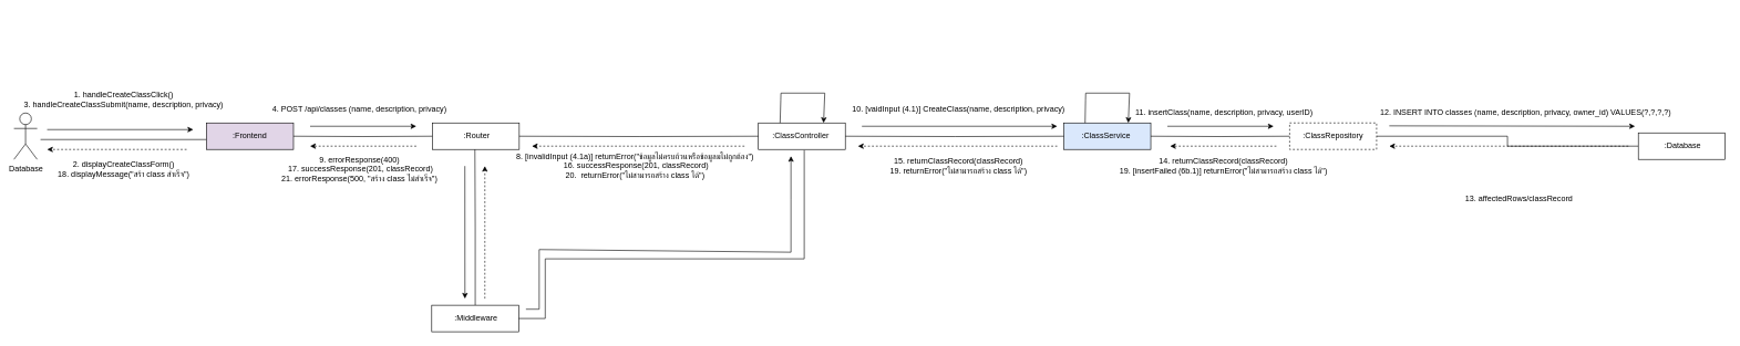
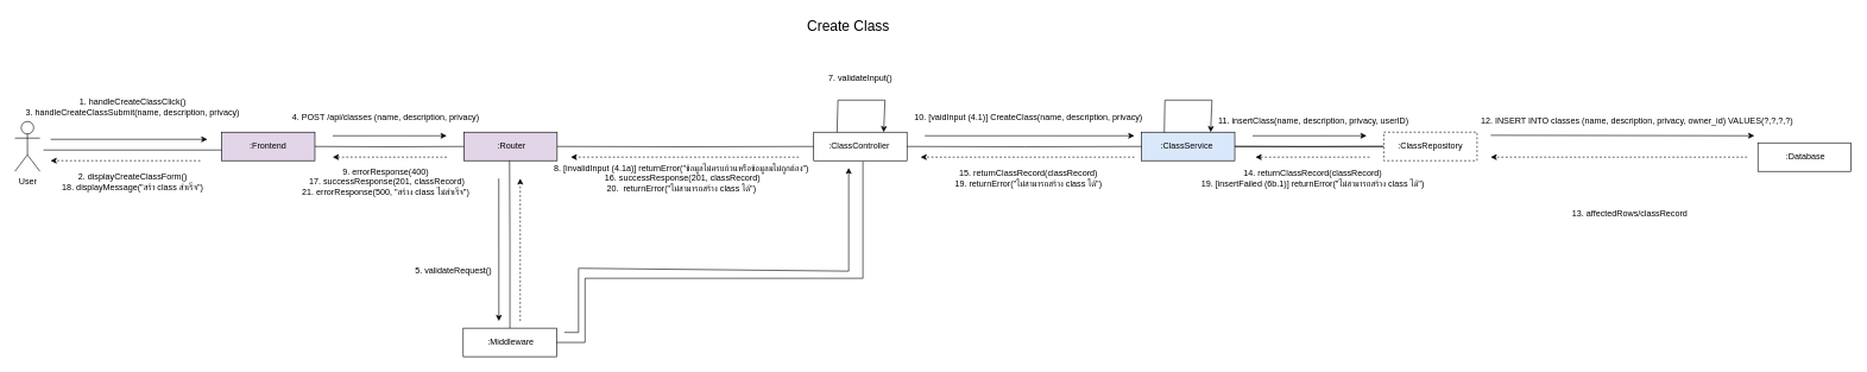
+ <mxCell id="25" value="Create Class&amp;nbsp;" style="text;html=1;align=center;verticalAlign=middle;whiteSpace=wrap;rounded=0;fontSize=20;" vertex="1" parent="1"><mxGeometry x="1020" y="20" width="345" height="30" as="geometry" /></mxCell>
+ <mxCell id="39" value="7. validateInput()" style="text;html=1;align=center;verticalAlign=middle;resizable=0;points=[];autosize=1;strokeColor=none;fillColor=none;" vertex="1" parent="1"><mxGeometry x="1151.37" y="95" width="110" height="30" as="geometry" /></mxCell>
- <mxCell id="7" value="&amp;nbsp;:Router" style="rounded=0;whiteSpace=wrap;html=1;" vertex="1" parent="1"><mxGeometry x="650" y="185" width="130.91" height="40" as="geometry" /></mxCell>
+ <mxCell id="7" value="&amp;nbsp;:Router" style="rounded=0;whiteSpace=wrap;html=1;fillColor=#e1d5e7;" vertex="1" parent="1"><mxGeometry x="650" y="185" width="130.91" height="40" as="geometry" /></mxCell>
- <mxCell id="18" style="edgeStyle=orthogonalEdgeStyle;rounded=0;orthogonalLoop=1;jettySize=auto;html=1;endArrow=none;startFill=0;" edge="1" parent="1" source="19" target="24"><mxGeometry relative="1" as="geometry" /></mxCell>
+ <mxCell id="18" style="edgeStyle=orthogonalEdgeStyle;rounded=0;orthogonalLoop=1;jettySize=auto;html=1;endArrow=none;startFill=0;" edge="1" parent="1" source="19" target="14"><mxGeometry relative="1" as="geometry" /></mxCell>
- <mxCell id="3" value="Database" style="shape=umlActor;verticalLabelPosition=bottom;verticalAlign=top;html=1;outlineConnect=0;" vertex="1" parent="1"><mxGeometry x="20" y="170" width="35" height="70" as="geometry" /></mxCell>
+ <mxCell id="3" value="User" style="shape=umlActor;verticalLabelPosition=bottom;verticalAlign=top;html=1;outlineConnect=0;" vertex="1" parent="1"><mxGeometry x="20" y="170" width="35" height="70" as="geometry" /></mxCell>
+ <mxCell id="37" value="5. validateRequest()" style="text;html=1;align=center;verticalAlign=middle;resizable=0;points=[];autosize=1;strokeColor=none;fillColor=none;" vertex="1" parent="1"><mxGeometry x="570" y="365" width="130" height="30" as="geometry" /></mxCell>
